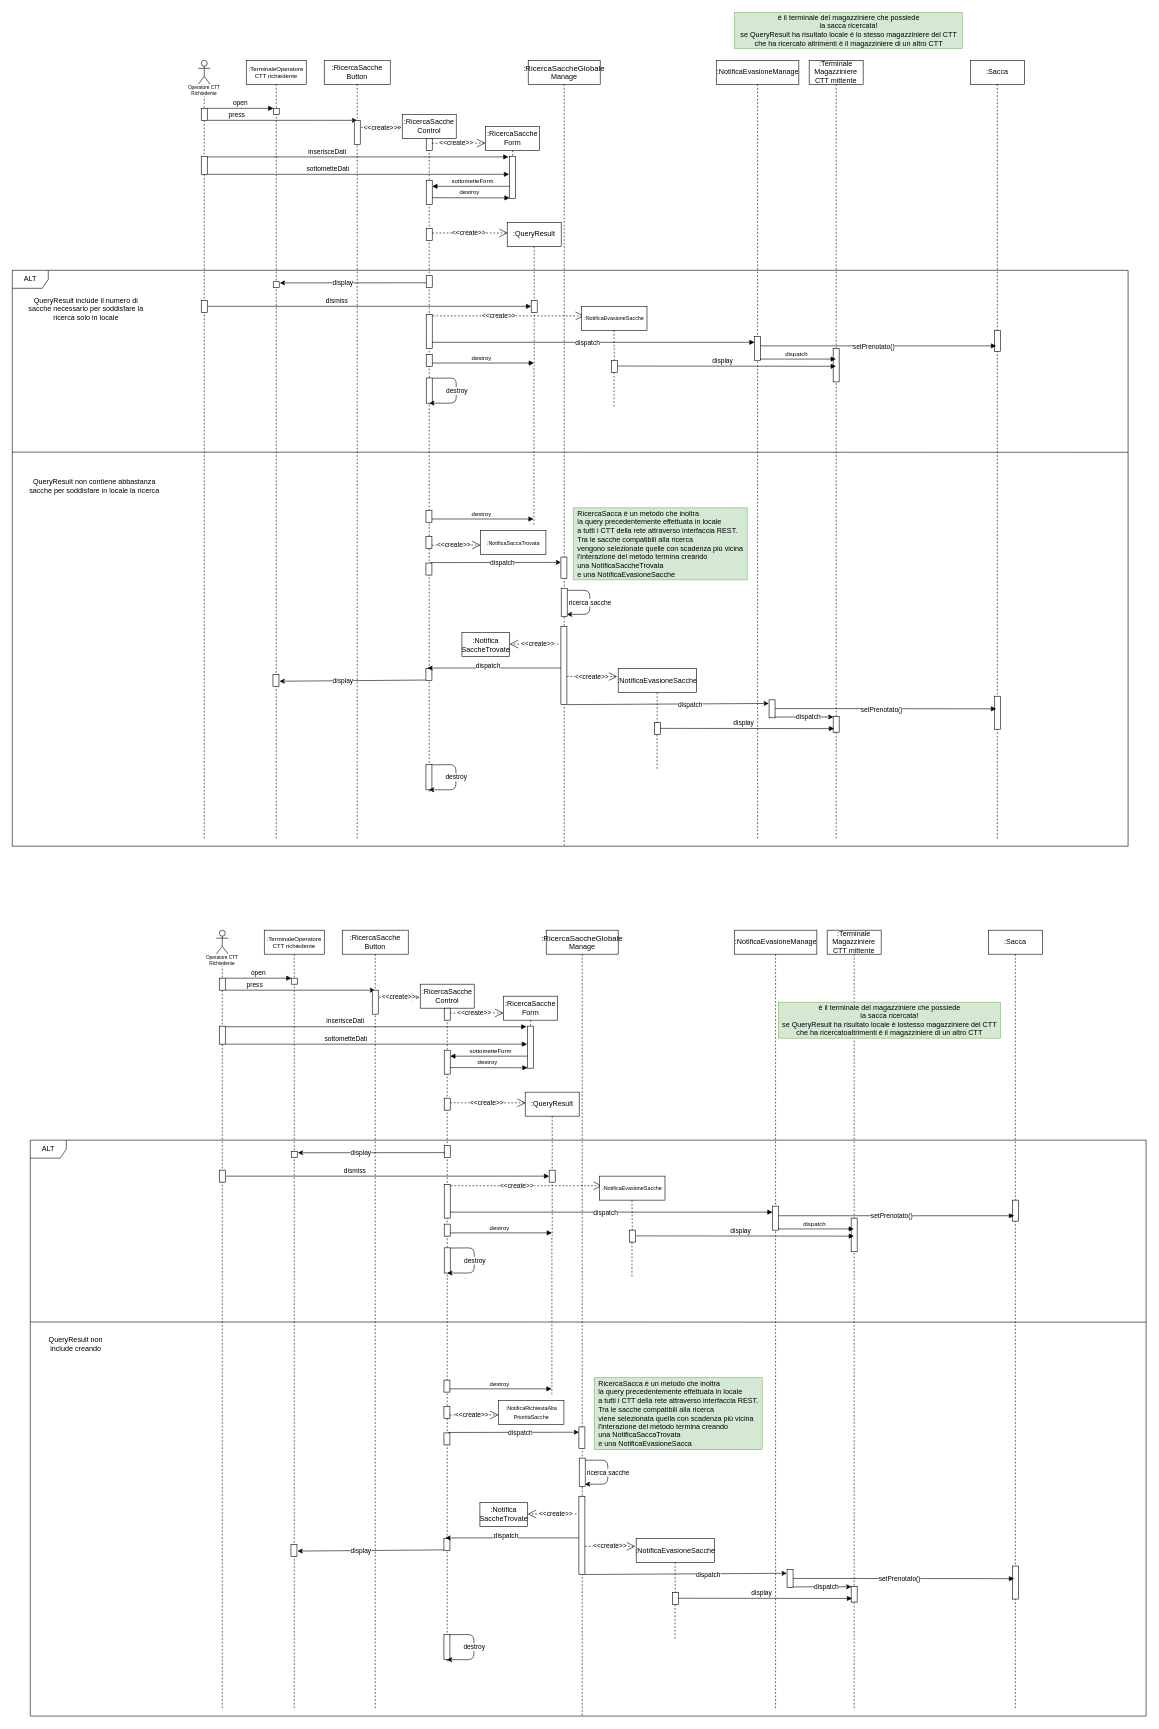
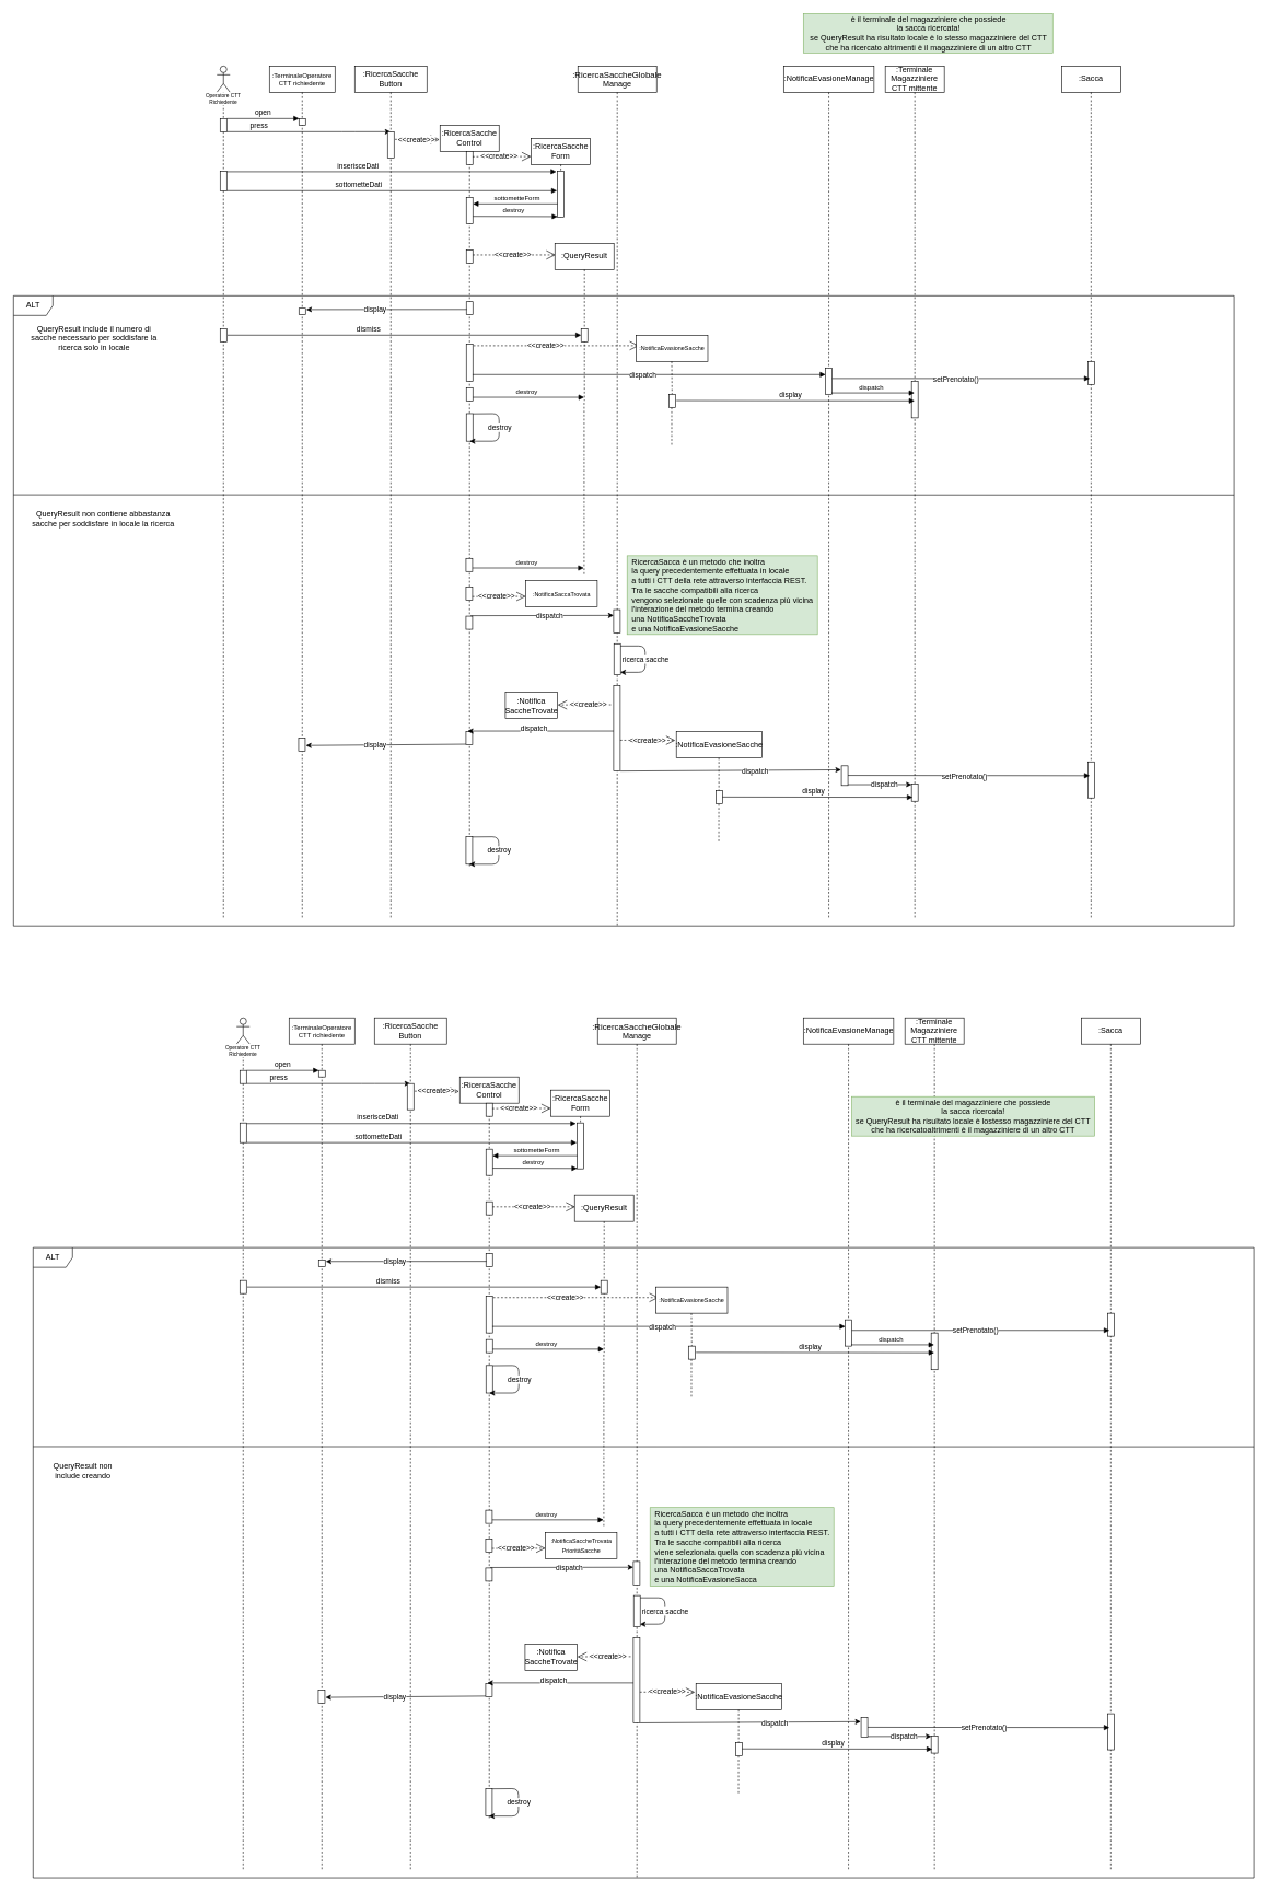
- <mxCell id="41" value="&lt;font style=&quot;font-size: 12px&quot;&gt;QueryResult non contiene abbastanza sacche per soddisfare in locale la ricerca&lt;br&gt;&lt;/font&gt;" style="text;html=1;align=center;verticalAlign=middle;whiteSpace=wrap;rounded=0;fillColor=#ffffff;" parent="1" vertex="1"><mxGeometry x="40" y="790" width="234.12" height="40" as="geometry" /></mxCell>
+ <mxCell id="41" value="&lt;font style=&quot;font-size: 12px&quot;&gt;QueryResult non contiene abbastanza sacche per soddisfare in locale la ricerca&lt;br&gt;&lt;/font&gt;" style="text;html=1;align=center;verticalAlign=middle;whiteSpace=wrap;rounded=0;fillColor=#ffffff;" parent="1" vertex="1"><mxGeometry x="40" y="770" width="234.12" height="40" as="geometry" /></mxCell>
- <mxCell id="164" value="&lt;font style=&quot;font-size: 9px&quot;&gt;:NotificaRichiestaAlta&lt;br&gt;PrioritàSacche&lt;/font&gt;" style="shape=umlLifeline;perimeter=lifelinePerimeter;whiteSpace=wrap;html=1;container=0;collapsible=0;recursiveResize=0;outlineConnect=0;fillColor=#ffffff;" parent="1" vertex="1"><mxGeometry x="830.5" y="2334" width="109" height="40" as="geometry" /></mxCell>
+ <mxCell id="164" value="&lt;font style=&quot;font-size: 9px&quot;&gt;:NotificaSaccheTrovata&lt;br&gt;PrioritàSacche&lt;/font&gt;" style="shape=umlLifeline;perimeter=lifelinePerimeter;whiteSpace=wrap;html=1;container=0;collapsible=0;recursiveResize=0;outlineConnect=0;fillColor=#ffffff;" parent="1" vertex="1"><mxGeometry x="830.5" y="2334" width="109" height="40" as="geometry" /></mxCell>
